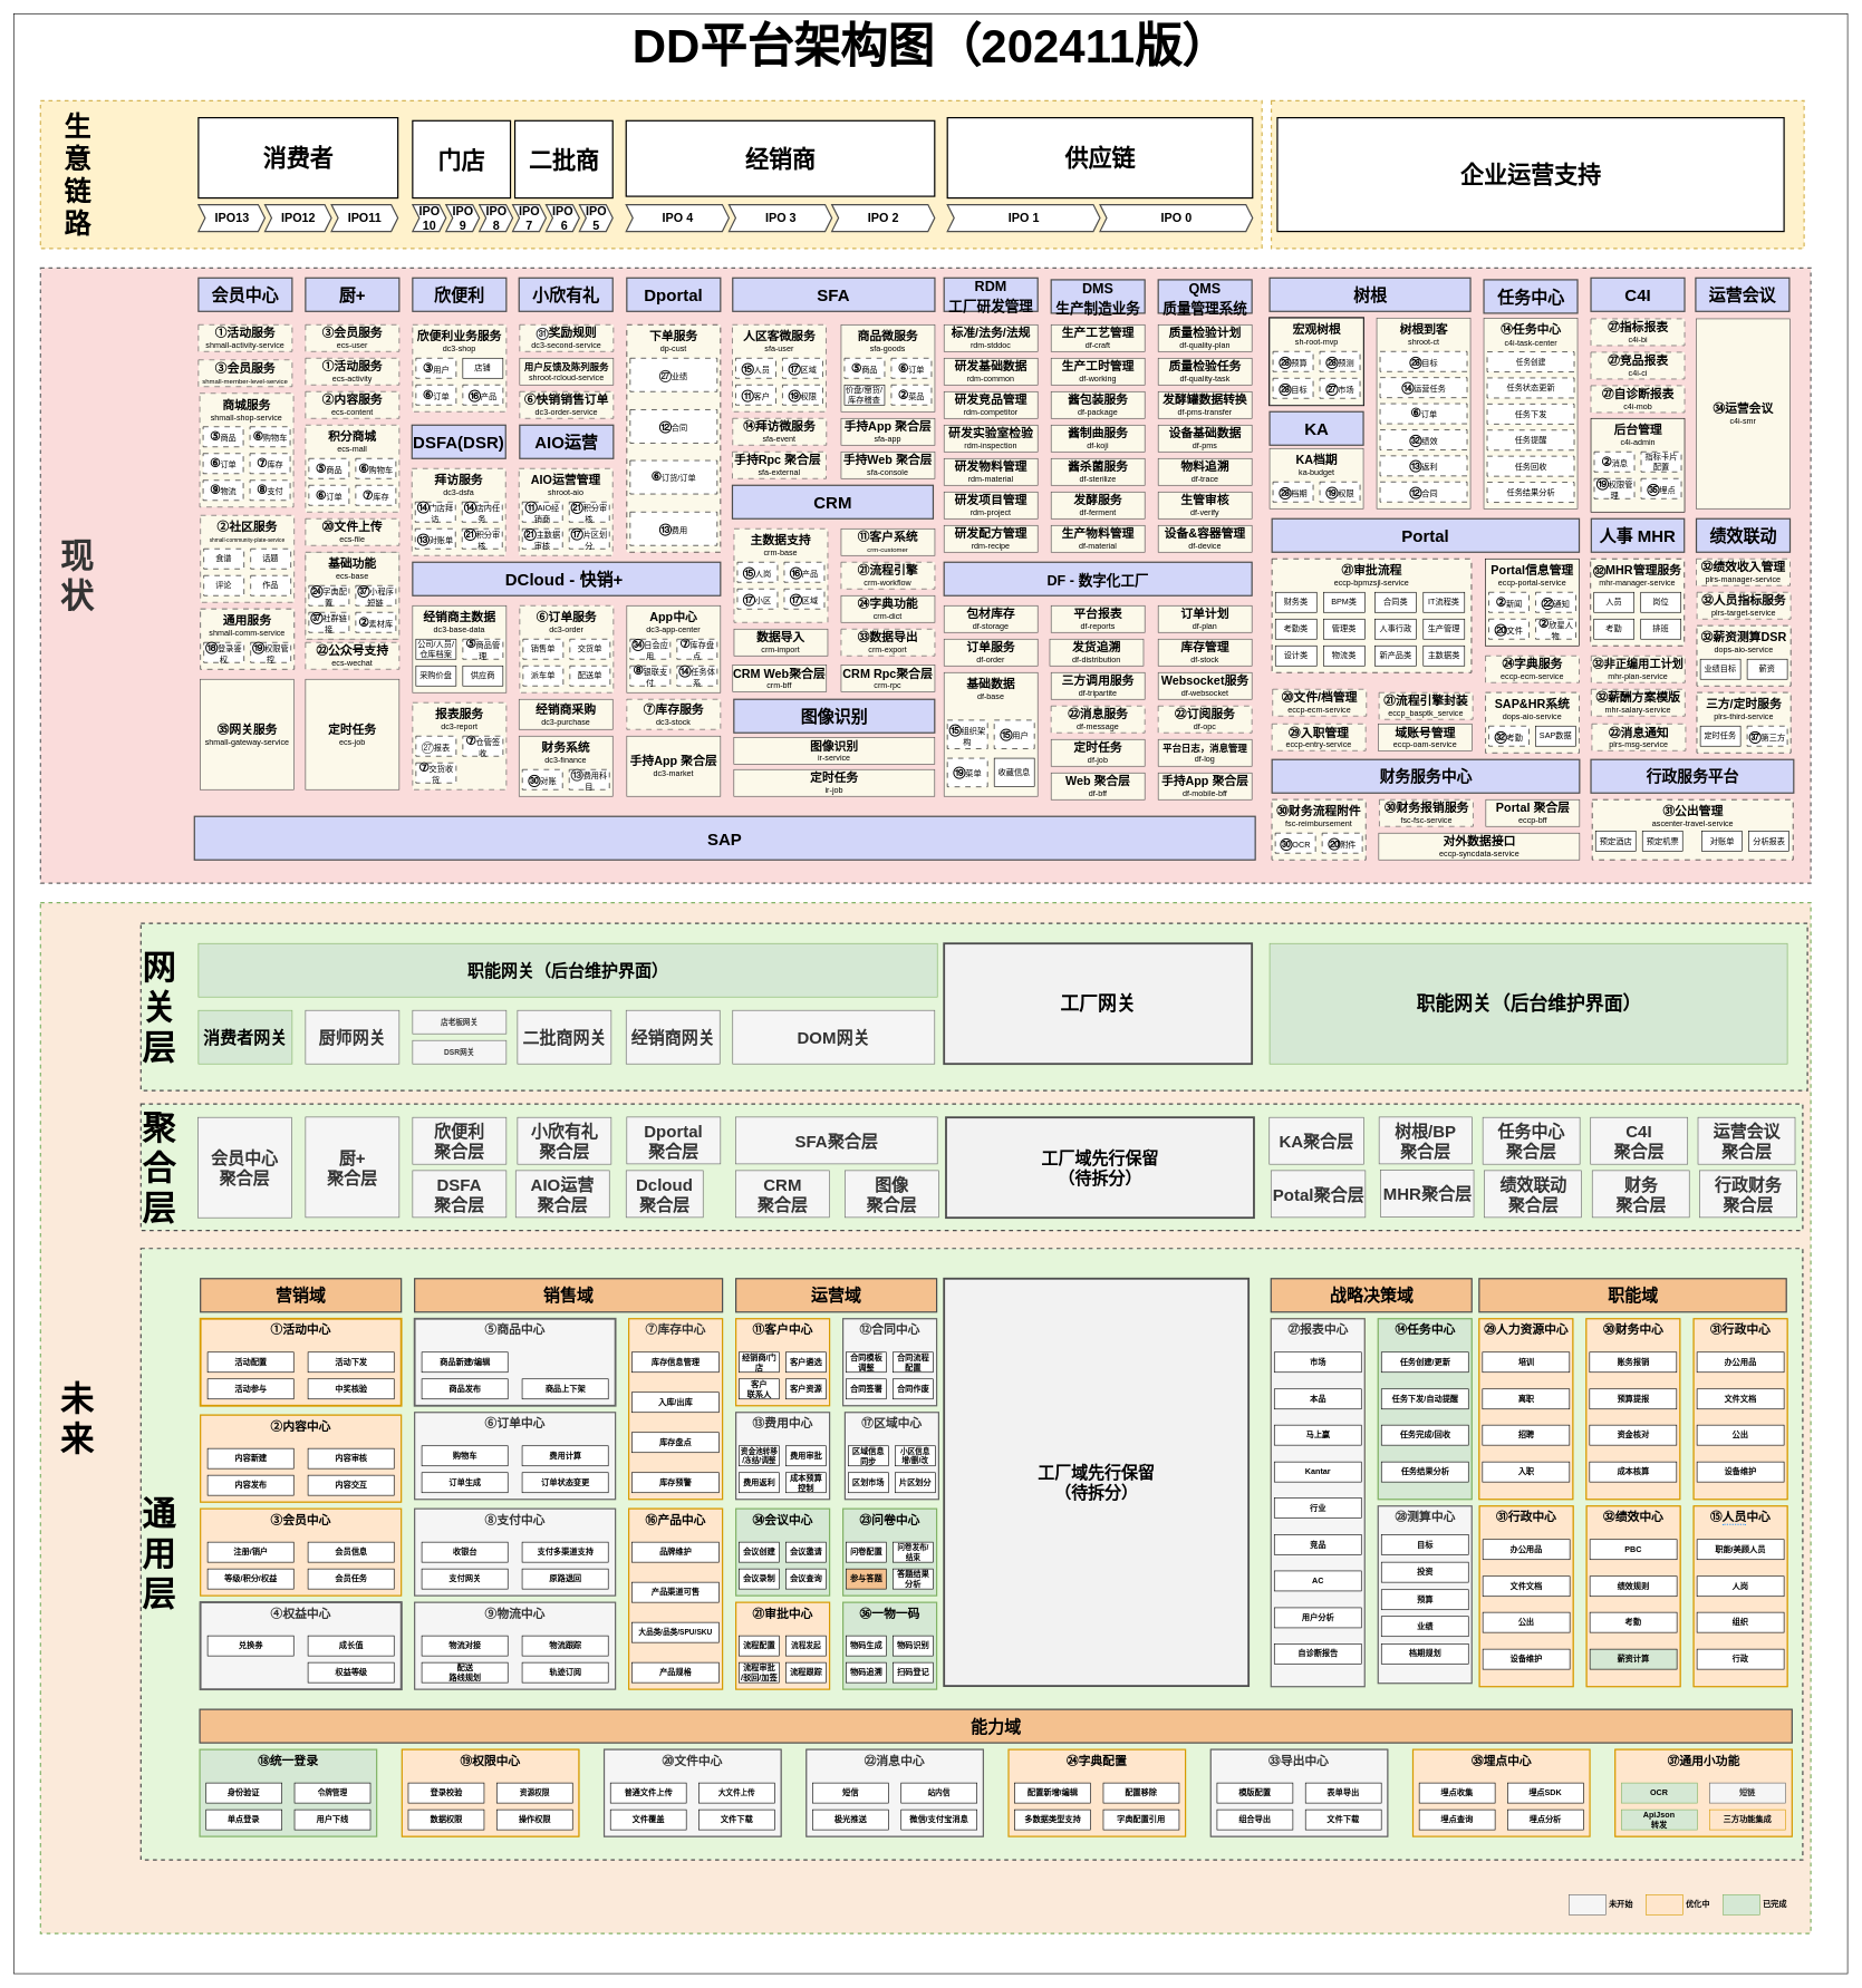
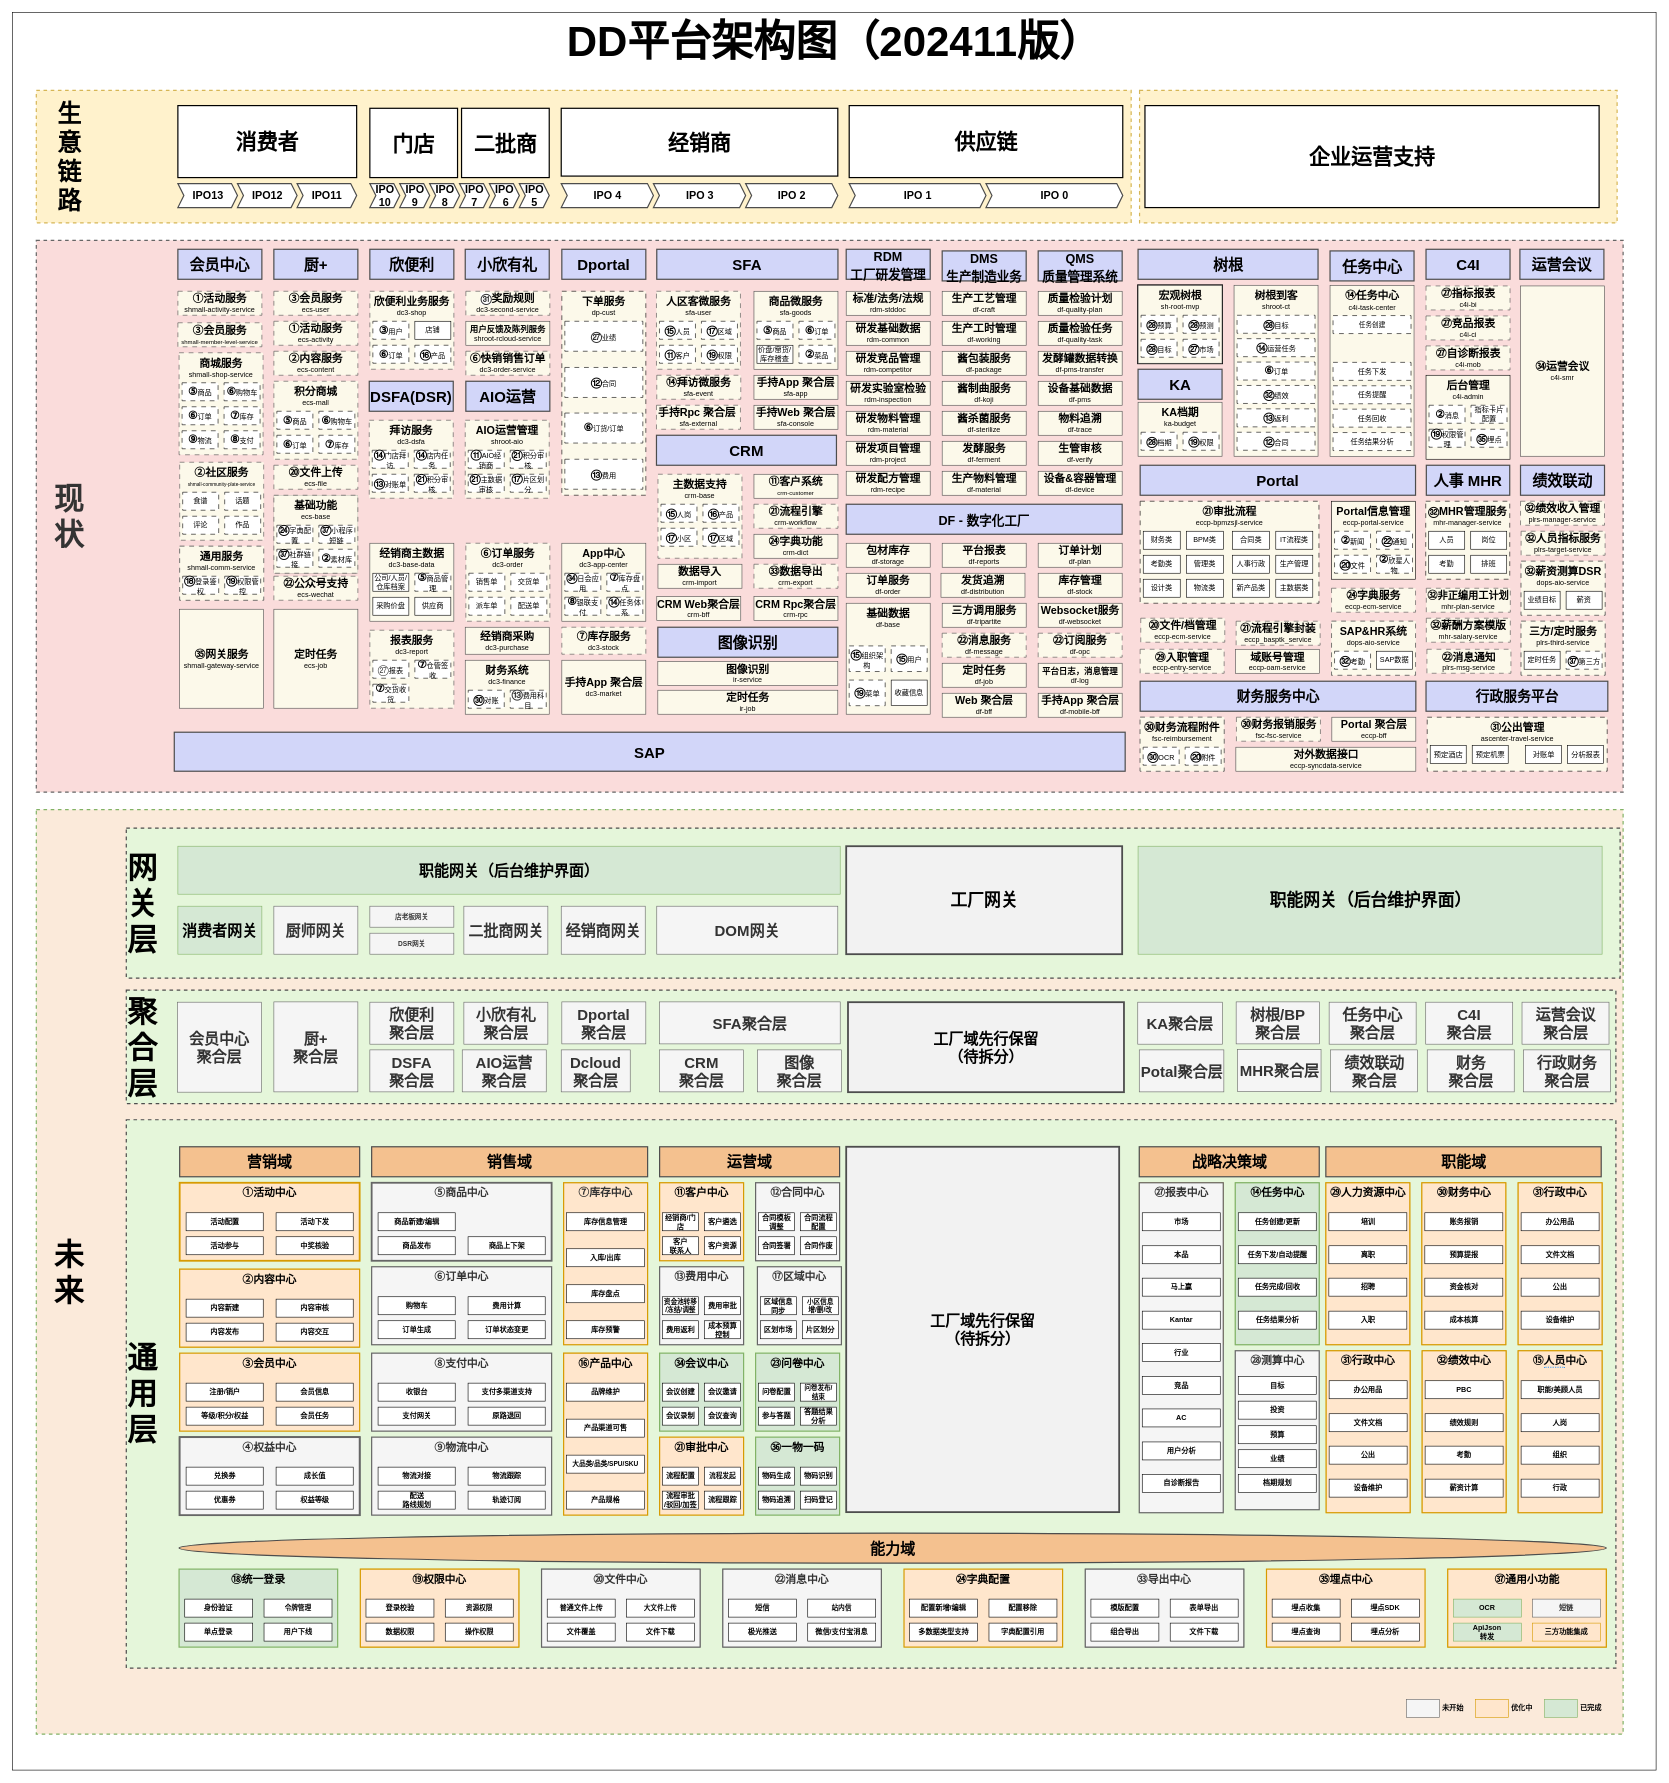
- <mxCell id="751" value="任务状态更新" style="rounded=0;whiteSpace=wrap;html=1;dashed=1;dashPattern=8 8;strokeColor=default;align=center;verticalAlign=middle;fontFamily=Helvetica;fontSize=12;fontColor=default;fillColor=default;" parent="750" vertex="1"><mxGeometry width="130" height="30" as="geometry" /></mxCell>
- <mxCell id="97" value="DCloud - 快销+&amp;nbsp;" style="rounded=0;whiteSpace=wrap;html=1;fillColor=#d2d6f9;strokeColor=#4D4D4D;fontSize=25;fontStyle=1;strokeWidth=2;align=center;verticalAlign=middle;fontFamily=Helvetica;fontColor=default;" parent="1" vertex="1"><mxGeometry x="616" y="840" width="460" height="50" as="geometry" /></mxCell>
- <mxCell id="506" value="&lt;b&gt;参与答题&lt;/b&gt;" style="rounded=0;whiteSpace=wrap;html=1;fillColor=#f4c18f;" parent="505" vertex="1"><mxGeometry width="60" height="30" as="geometry" /></mxCell>
+ <mxCell id="506" value="&lt;b&gt;参与答题&lt;/b&gt;" style="rounded=0;whiteSpace=wrap;html=1;" parent="505" vertex="1"><mxGeometry width="60" height="30" as="geometry" /></mxCell>
- <mxCell id="662" value="&lt;b&gt;薪资计算&lt;/b&gt;" style="rounded=0;whiteSpace=wrap;html=1;fillColor=#d5e8d4;" parent="661" vertex="1"><mxGeometry width="130" height="30" as="geometry" /></mxCell>
+ <mxCell id="662" value="&lt;b&gt;薪资计算&lt;/b&gt;" style="rounded=0;whiteSpace=wrap;html=1;" parent="661" vertex="1"><mxGeometry width="130" height="30" as="geometry" /></mxCell>
+ <mxCell id="497" value="&lt;b&gt;优惠券&lt;/b&gt;" style="rounded=0;whiteSpace=wrap;html=1;" parent="496" vertex="1"><mxGeometry width="128.571" height="30" as="geometry" /></mxCell>
- <mxCell id="322" value="能力域" style="rounded=0;whiteSpace=wrap;html=1;fillColor=#f4c18f;strokeColor=#4D4D4D;fontSize=25;fontStyle=1;strokeWidth=2;align=center;verticalAlign=middle;fontFamily=Helvetica;fontColor=default;" parent="1" vertex="1"><mxGeometry x="298" y="2555" width="2379" height="50" as="geometry" /></mxCell>
+ <mxCell id="322" value="能力域" style="ellipse;whiteSpace=wrap;html=1;fillColor=#f4c18f;strokeColor=#4D4D4D;fontSize=25;fontStyle=1;strokeWidth=2;align=center;verticalAlign=middle;fontFamily=Helvetica;fontColor=default;" parent="1" vertex="1"><mxGeometry x="298" y="2555" width="2379" height="50" as="geometry" /></mxCell>
